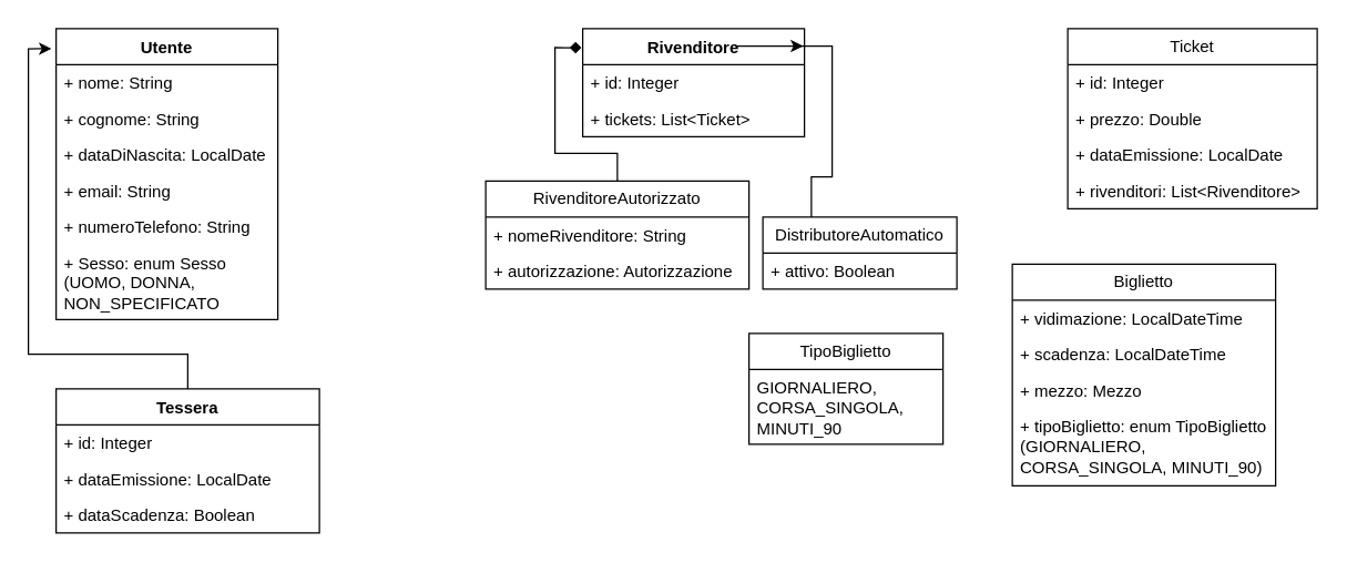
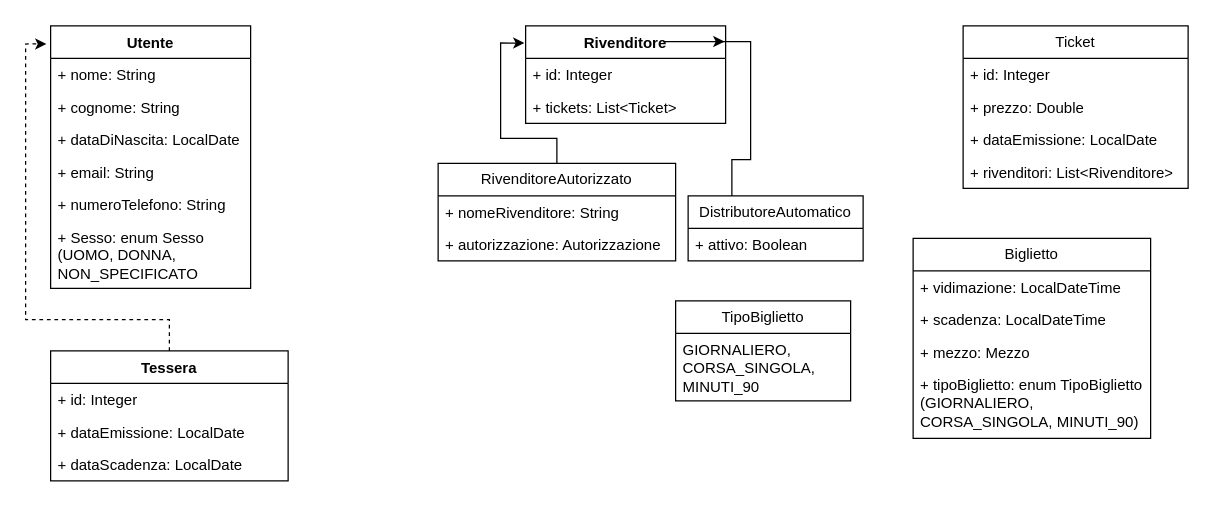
- <mxCell id="17" value="" style="edgeStyle=orthogonalEdgeStyle;rounded=0;orthogonalLoop=1;jettySize=auto;html=1;entryX=-0.006;entryY=0.176;entryDx=0;entryDy=0;entryPerimeter=0;endArrow=diamond;" edge="1" parent="1" source="18" target="14"><mxGeometry relative="1" as="geometry" /></mxCell>
+ <mxCell id="17" value="" style="edgeStyle=orthogonalEdgeStyle;rounded=0;orthogonalLoop=1;jettySize=auto;html=1;entryX=-0.006;entryY=0.176;entryDx=0;entryDy=0;entryPerimeter=0;" edge="1" parent="1" source="18" target="14"><mxGeometry relative="1" as="geometry" /></mxCell>
- <mxCell id="9" value="" style="edgeStyle=orthogonalEdgeStyle;rounded=0;orthogonalLoop=1;jettySize=auto;html=1;entryX=-0.021;entryY=0.069;entryDx=0;entryDy=0;entryPerimeter=0;" edge="1" parent="1" source="10" target="2"><mxGeometry relative="1" as="geometry"><Array as="points"><mxPoint x="135" y="255" /><mxPoint x="20" y="255" /><mxPoint x="20" y="35" /></Array></mxGeometry></mxCell>
+ <mxCell id="9" value="" style="edgeStyle=orthogonalEdgeStyle;rounded=0;orthogonalLoop=1;jettySize=auto;html=1;entryX=-0.021;entryY=0.069;entryDx=0;entryDy=0;entryPerimeter=0;dashed=1;" edge="1" parent="1" source="10" target="2"><mxGeometry relative="1" as="geometry"><Array as="points"><mxPoint x="135" y="255" /><mxPoint x="20" y="255" /><mxPoint x="20" y="35" /></Array></mxGeometry></mxCell>
- <mxCell id="13" value="+ dataScadenza: Boolean" style="text;strokeColor=none;fillColor=none;align=left;verticalAlign=top;spacingLeft=4;spacingRight=4;overflow=hidden;rotatable=0;points=[[0,0.5],[1,0.5]];portConstraint=eastwest;whiteSpace=wrap;html=1;" vertex="1" parent="10"><mxGeometry y="78" width="190" height="26" as="geometry" /></mxCell>
+ <mxCell id="13" value="+ dataScadenza: LocalDate" style="text;strokeColor=none;fillColor=none;align=left;verticalAlign=top;spacingLeft=4;spacingRight=4;overflow=hidden;rotatable=0;points=[[0,0.5],[1,0.5]];portConstraint=eastwest;whiteSpace=wrap;html=1;" vertex="1" parent="10"><mxGeometry y="78" width="190" height="26" as="geometry" /></mxCell>
